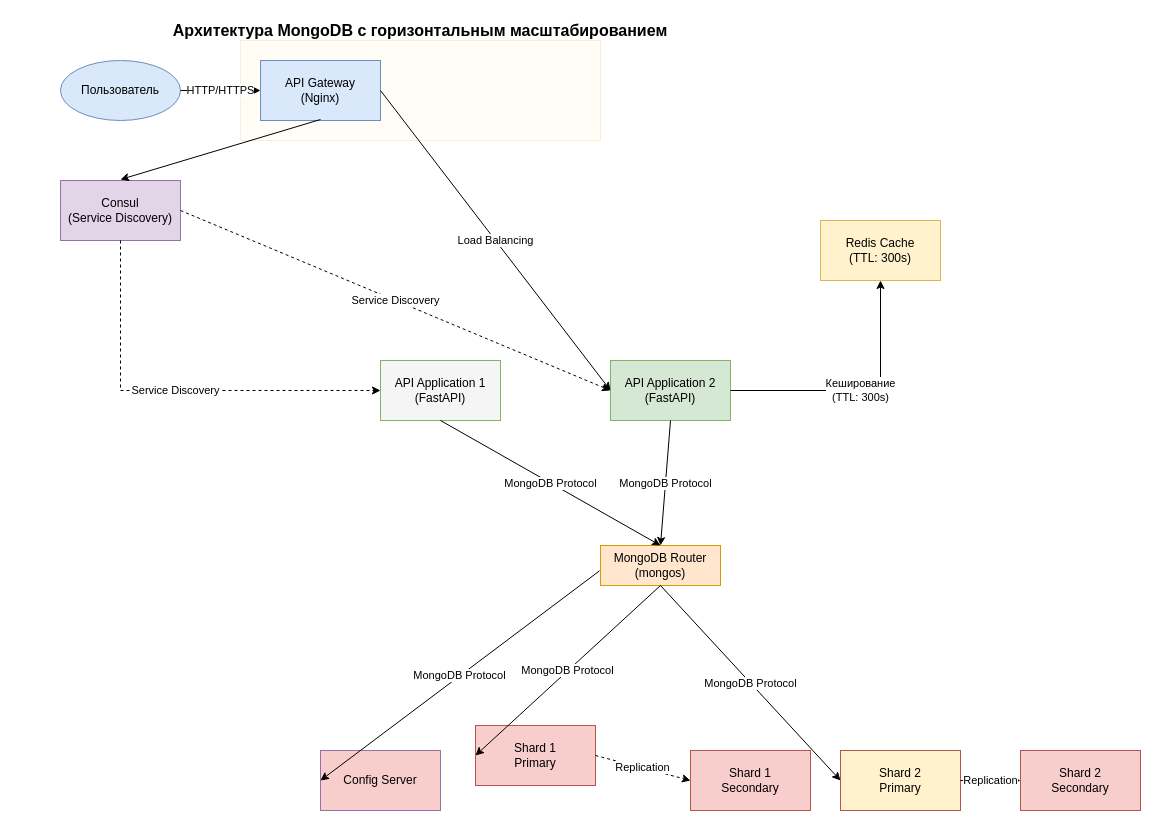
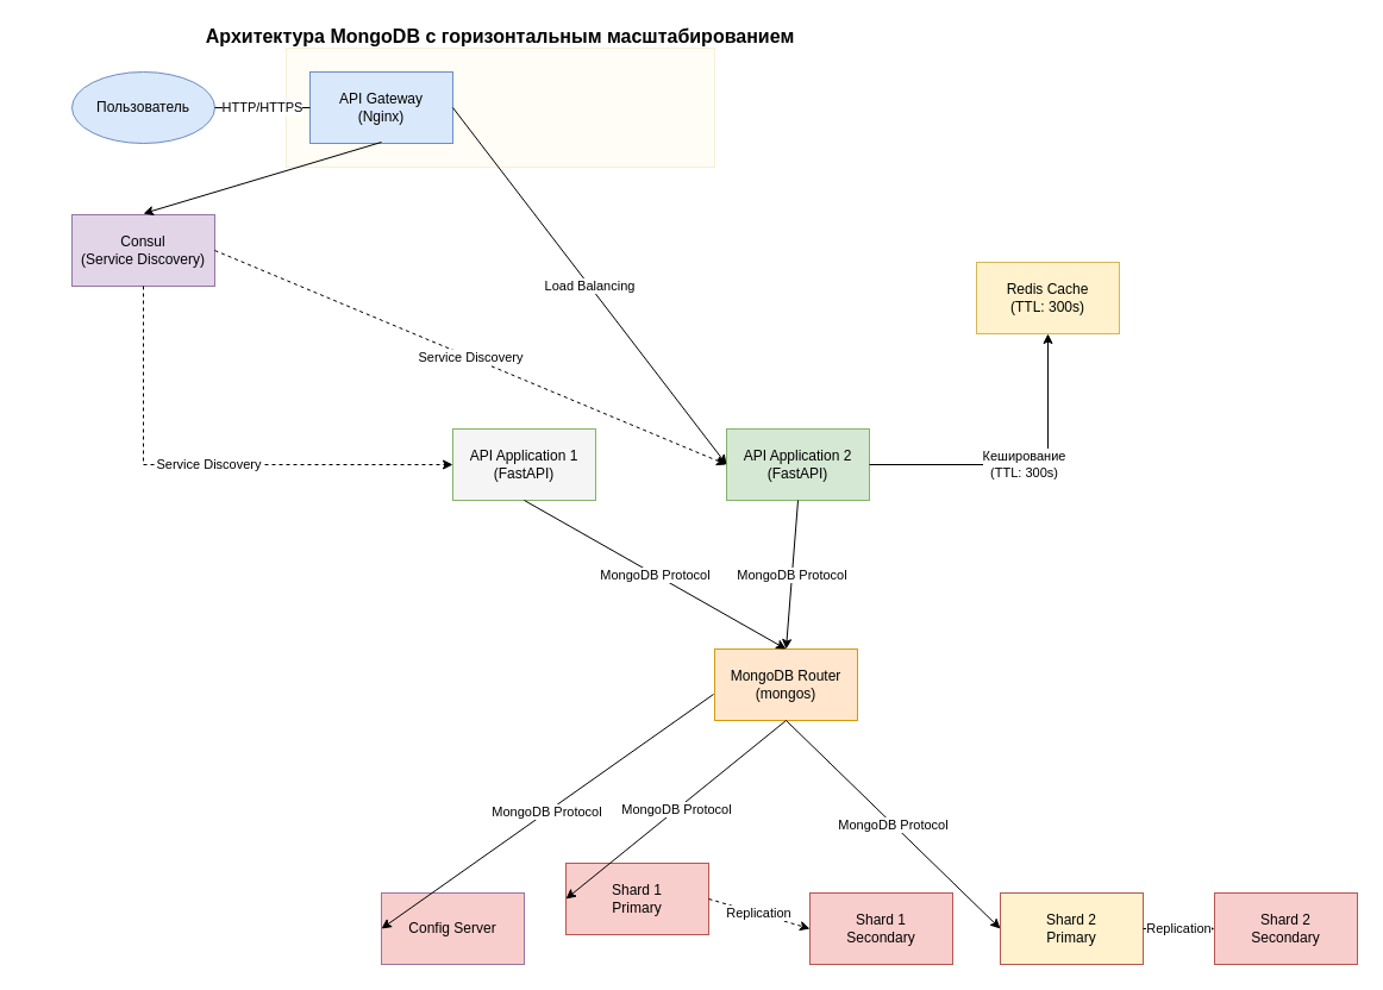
- <mxCell id="15" value="HTTP/HTTPS" style="endArrow=classic;html=1;rounded=0;exitX=1;exitY=0.5;entryX=0;entryY=0.5;" parent="1" source="3" target="4" edge="1"><mxGeometry relative="1" as="geometry" /></mxCell>
+ <mxCell id="15" value="HTTP/HTTPS" style="endArrow=none;html=1;rounded=0;exitX=1;exitY=0.5;entryX=0;entryY=0.5;" parent="1" source="3" target="4" edge="1"><mxGeometry relative="1" as="geometry" /></mxCell>
- <mxCell id="9" value="MongoDB Router&#10;(mongos)" style="rounded=0;whiteSpace=wrap;html=1;fillColor=#ffe6cc;strokeColor=#d79b00;" parent="1" vertex="1"><mxGeometry x="600" y="545" width="120" height="40" as="geometry" /></mxCell>
+ <mxCell id="9" value="MongoDB Router&#10;(mongos)" style="rounded=0;whiteSpace=wrap;html=1;fillColor=#ffe6cc;strokeColor=#d79b00;" parent="1" vertex="1"><mxGeometry x="600" y="545" width="120" height="60" as="geometry" /></mxCell>
- <mxCell id="12" value="Shard 1&#10;Secondary" style="rounded=0;whiteSpace=wrap;html=1;fillColor=#f8cecc;strokeColor=#b85450;" parent="1" vertex="1"><mxGeometry x="690" y="750" width="120" height="60" as="geometry" /></mxCell>
+ <mxCell id="12" value="Shard 1&#10;Secondary" style="rounded=0;whiteSpace=wrap;html=1;fillColor=#f8cecc;strokeColor=#b85450;" parent="1" vertex="1"><mxGeometry x="680" y="750" width="120" height="60" as="geometry" /></mxCell>
